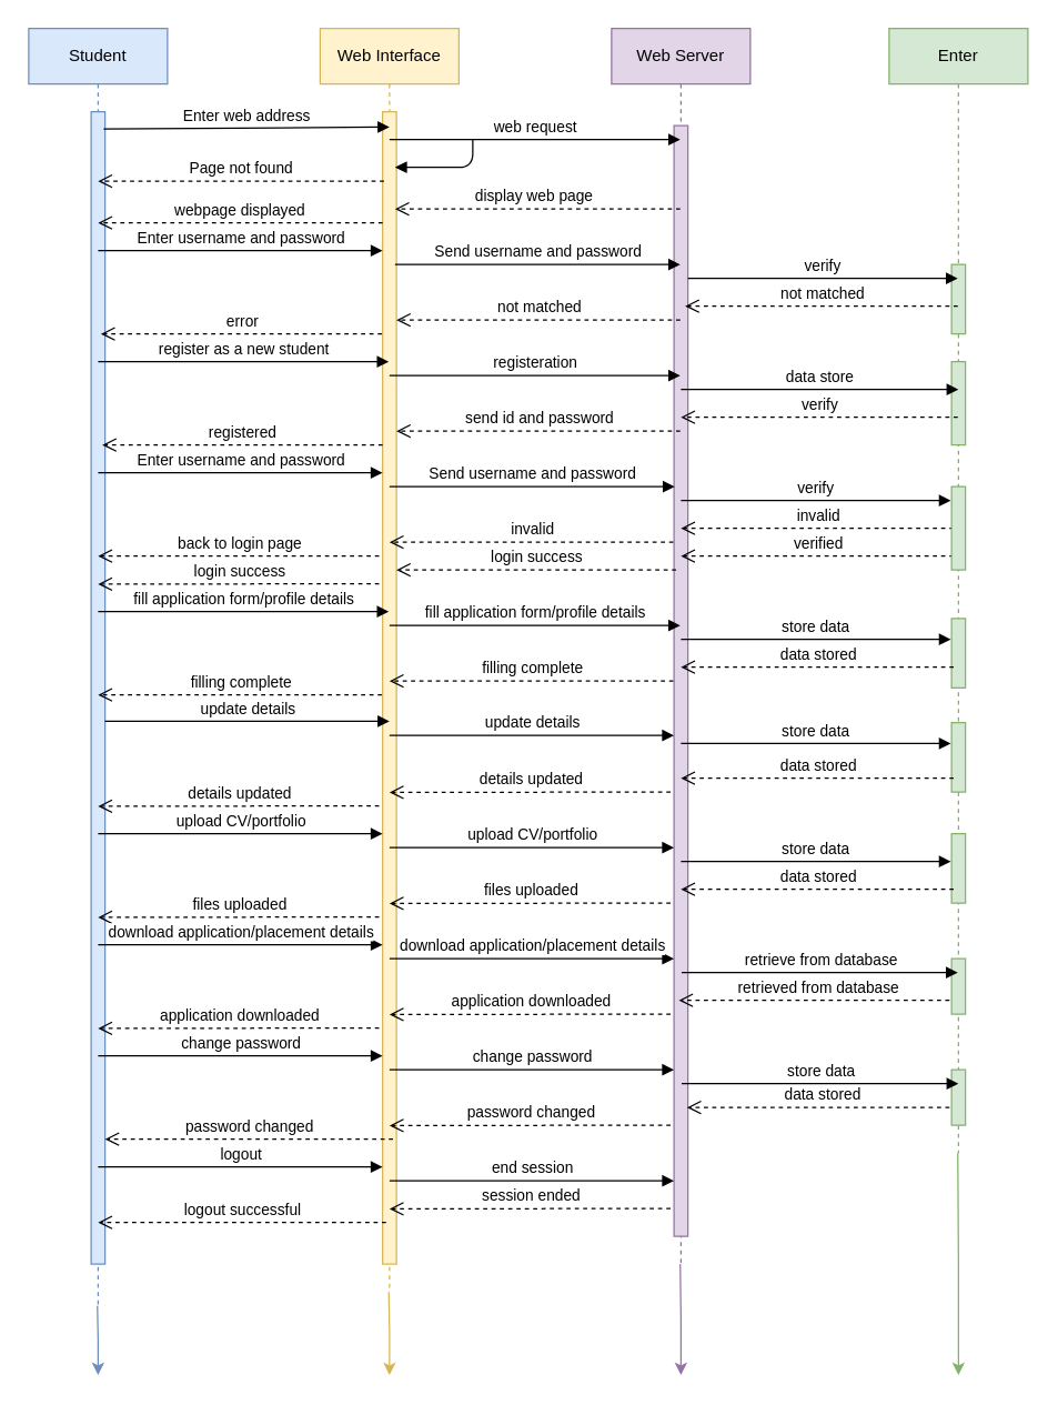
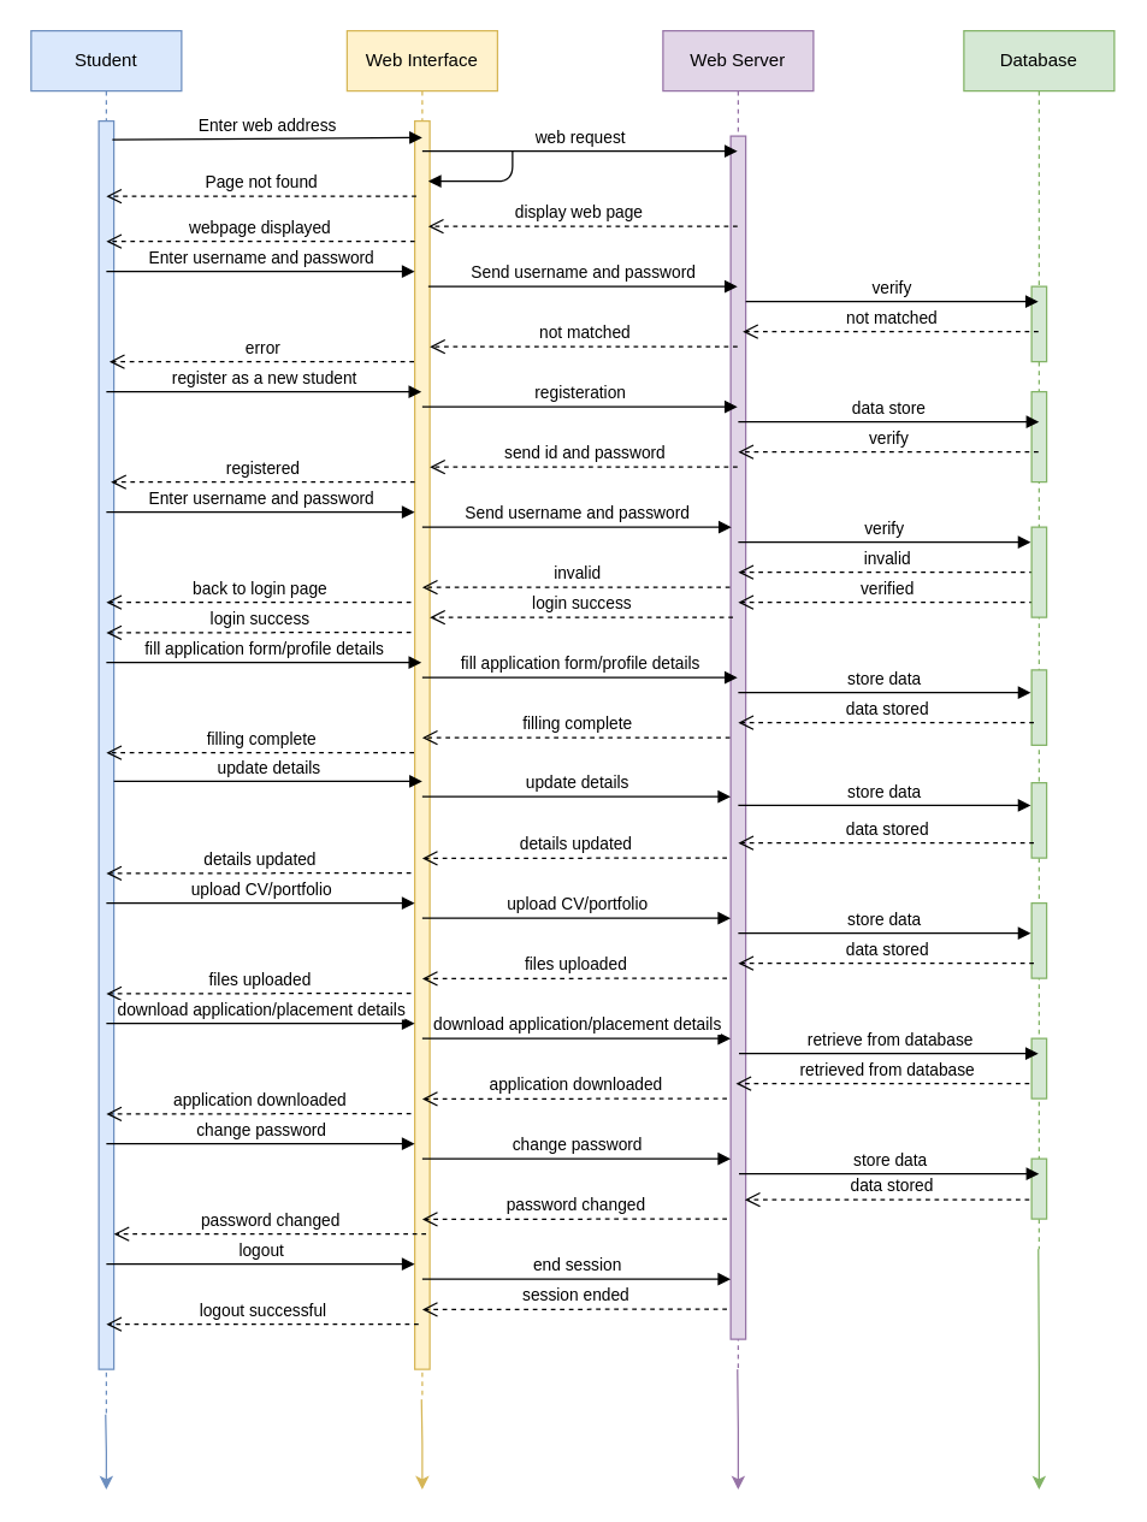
- <mxCell id="6" value="Enter" style="shape=umlLifeline;perimeter=lifelinePerimeter;whiteSpace=wrap;html=1;container=1;collapsible=0;recursiveResize=0;outlineConnect=0;fillColor=#d5e8d4;strokeColor=#82b366;" parent="1" vertex="1"><mxGeometry x="640" y="20" width="100" height="810" as="geometry" /></mxCell>
+ <mxCell id="6" value="Database" style="shape=umlLifeline;perimeter=lifelinePerimeter;whiteSpace=wrap;html=1;container=1;collapsible=0;recursiveResize=0;outlineConnect=0;fillColor=#d5e8d4;strokeColor=#82b366;" parent="1" vertex="1"><mxGeometry x="640" y="20" width="100" height="810" as="geometry" /></mxCell>
